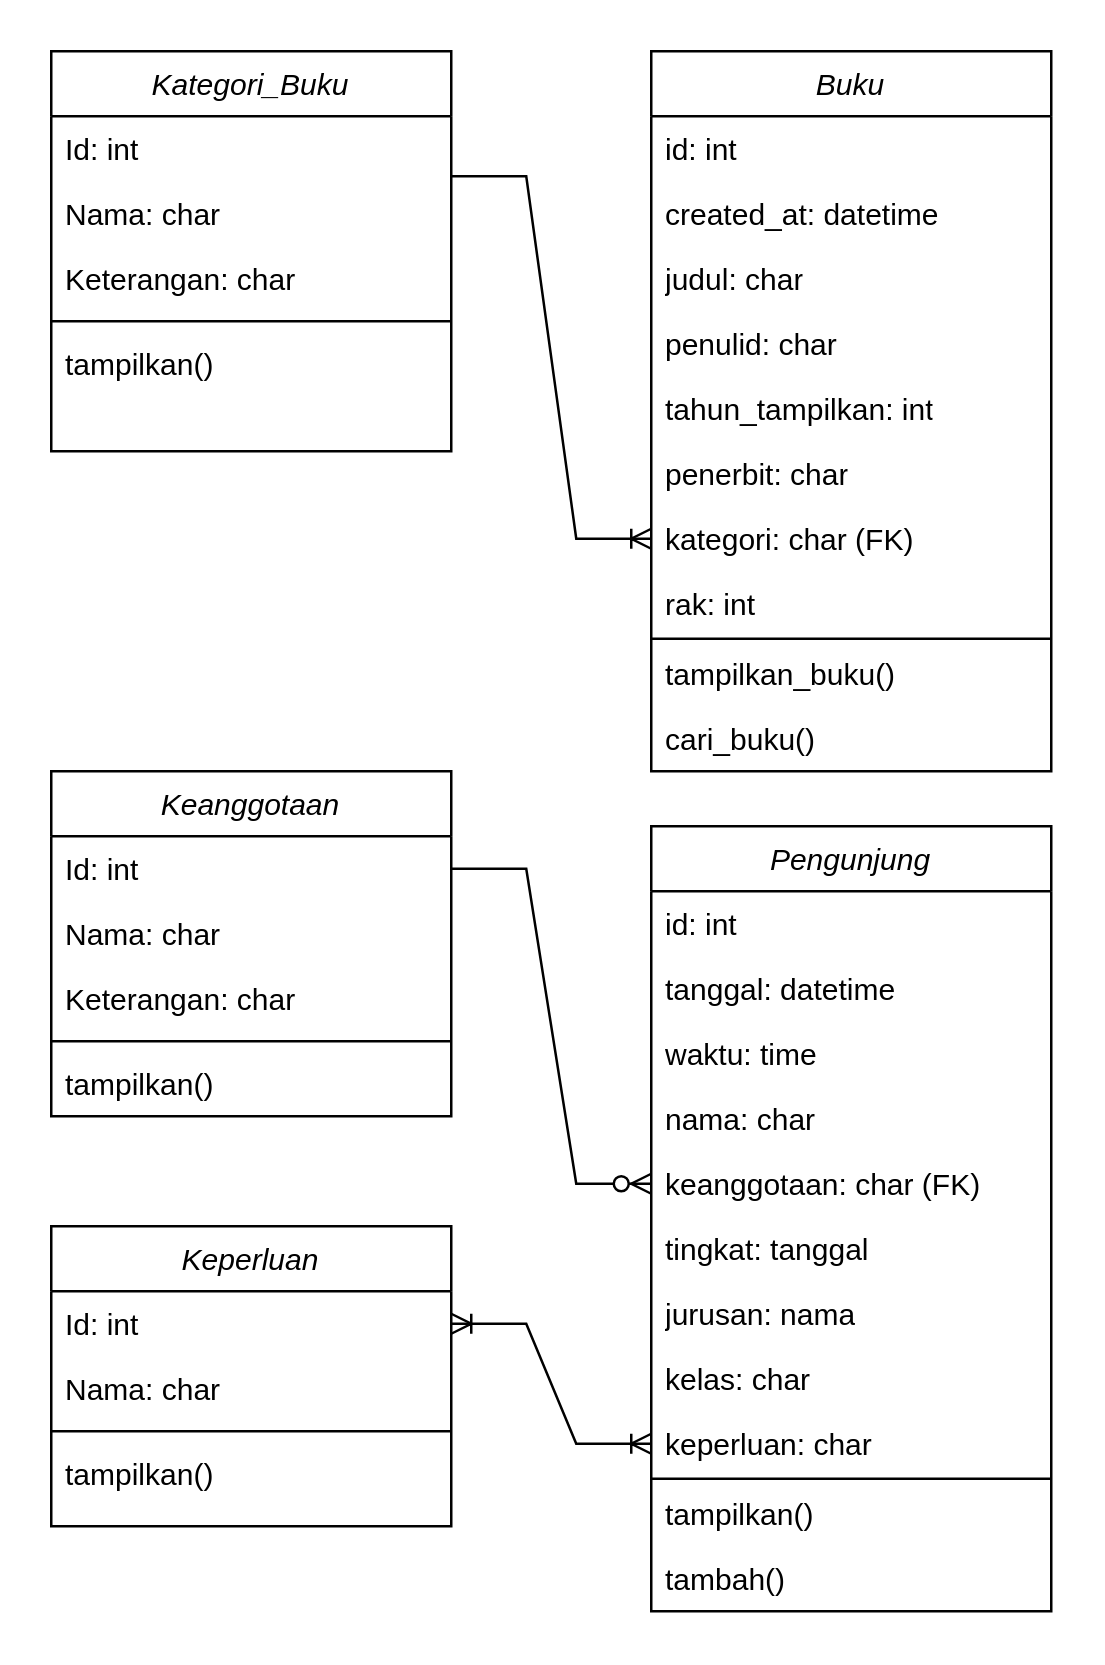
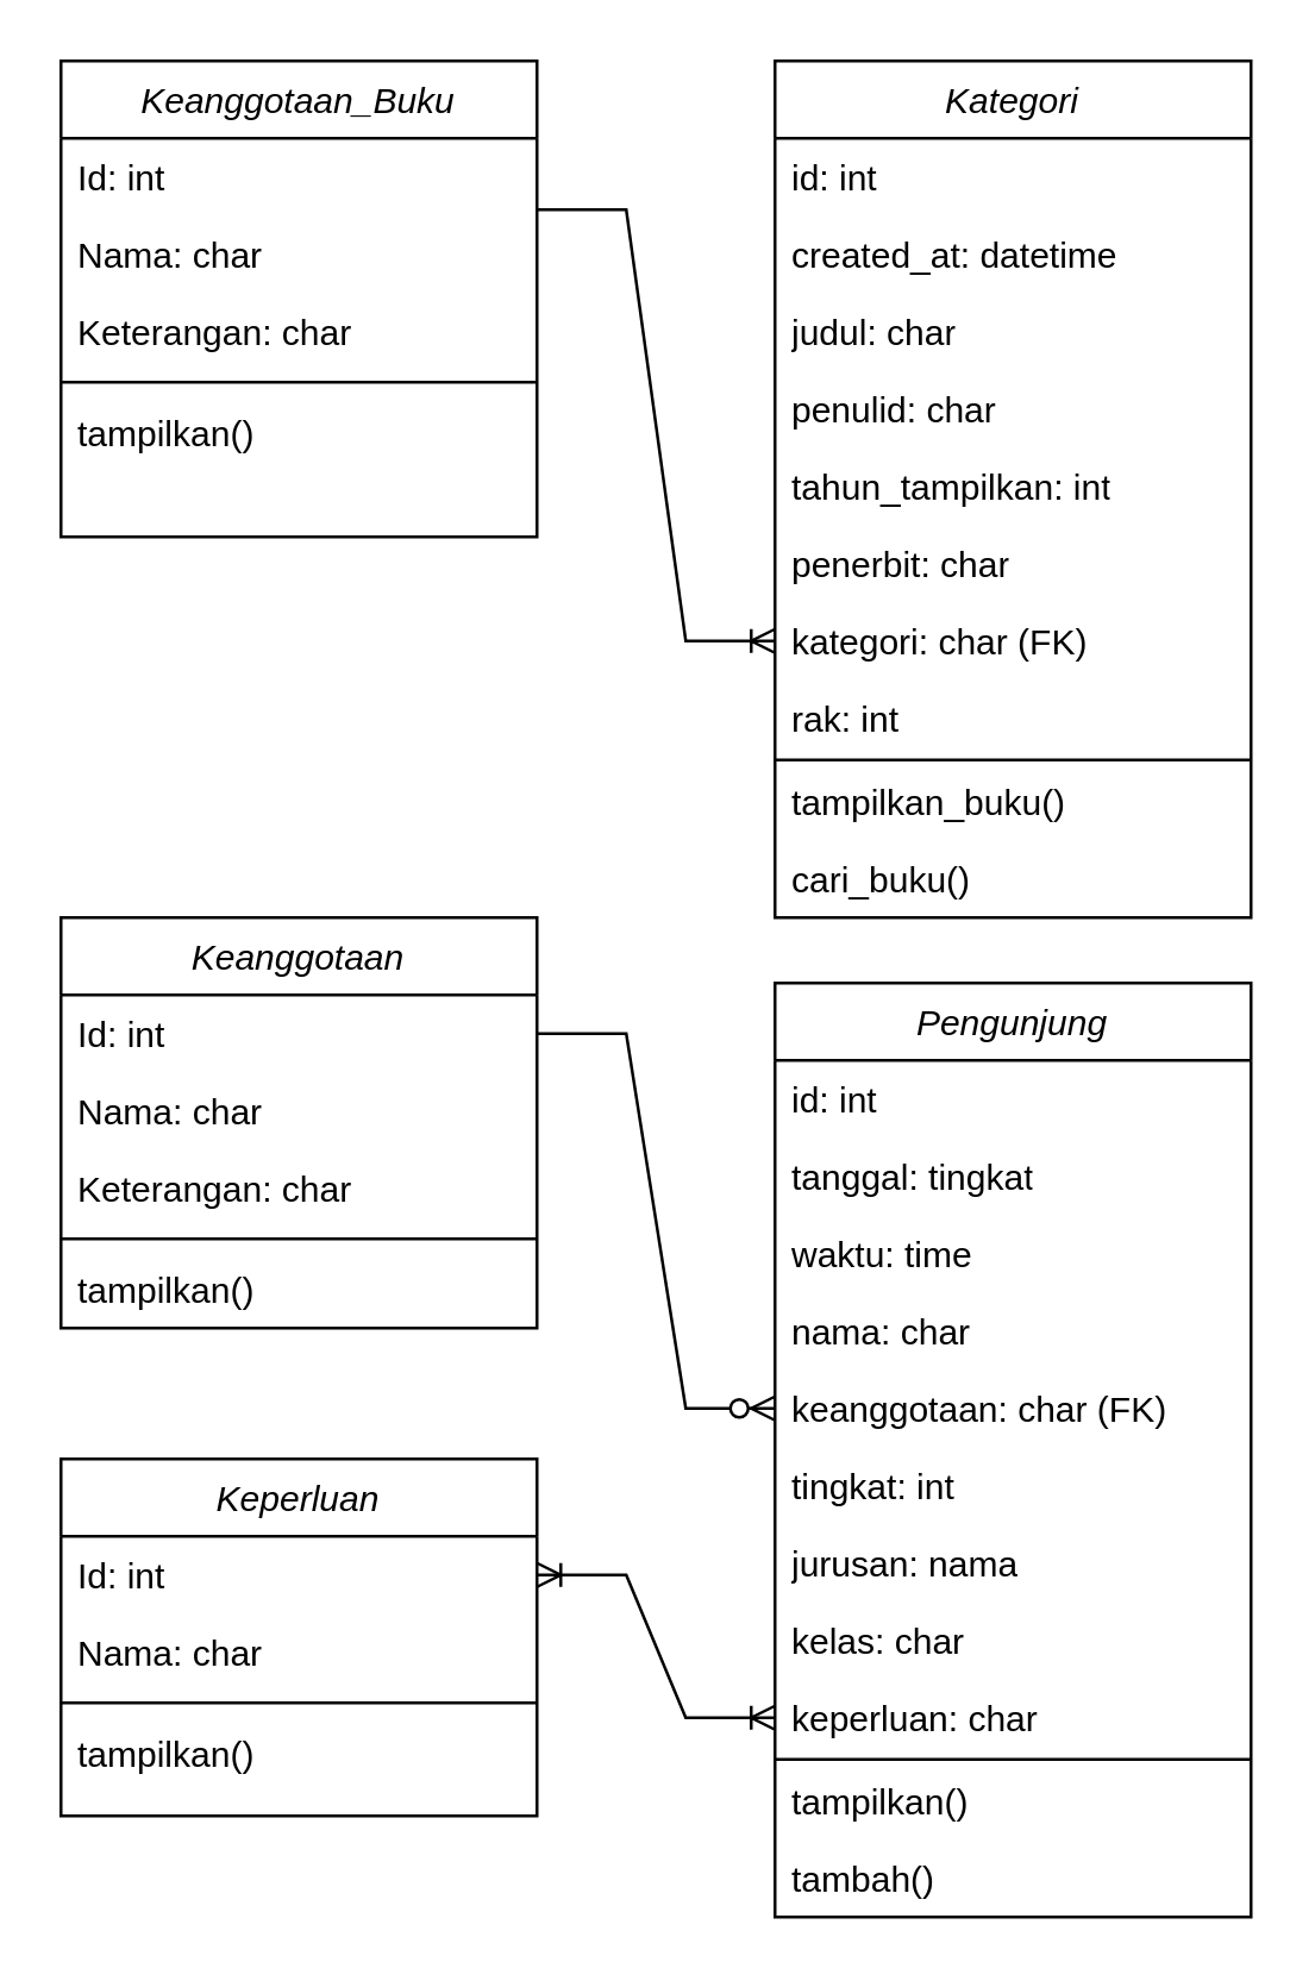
- <mxCell id="2" value="Kategori_Buku" style="swimlane;fontStyle=2;align=center;verticalAlign=top;childLayout=stackLayout;horizontal=1;startSize=26;horizontalStack=0;resizeParent=1;resizeLast=0;collapsible=1;marginBottom=0;rounded=0;shadow=0;strokeWidth=1;" parent="1" vertex="1"><mxGeometry x="20" y="20" width="160" height="160" as="geometry"><mxRectangle x="230" y="140" width="160" height="26" as="alternateBounds" /></mxGeometry></mxCell>
+ <mxCell id="2" value="Keanggotaan_Buku" style="swimlane;fontStyle=2;align=center;verticalAlign=top;childLayout=stackLayout;horizontal=1;startSize=26;horizontalStack=0;resizeParent=1;resizeLast=0;collapsible=1;marginBottom=0;rounded=0;shadow=0;strokeWidth=1;" parent="1" vertex="1"><mxGeometry x="20" y="20" width="160" height="160" as="geometry"><mxRectangle x="230" y="140" width="160" height="26" as="alternateBounds" /></mxGeometry></mxCell>
- <mxCell id="8" value="&lt;i style=&quot;font-weight: normal;&quot;&gt;Buku&lt;/i&gt;" style="swimlane;fontStyle=1;align=center;verticalAlign=top;childLayout=stackLayout;horizontal=1;startSize=26;horizontalStack=0;resizeParent=1;resizeParentMax=0;resizeLast=0;collapsible=1;marginBottom=0;whiteSpace=wrap;html=1;" vertex="1" parent="1"><mxGeometry x="260" y="20" width="160" height="288" as="geometry" /></mxCell>
+ <mxCell id="8" value="&lt;i style=&quot;font-weight: normal;&quot;&gt;Kategori&lt;/i&gt;" style="swimlane;fontStyle=1;align=center;verticalAlign=top;childLayout=stackLayout;horizontal=1;startSize=26;horizontalStack=0;resizeParent=1;resizeParentMax=0;resizeLast=0;collapsible=1;marginBottom=0;whiteSpace=wrap;html=1;" vertex="1" parent="1"><mxGeometry x="260" y="20" width="160" height="288" as="geometry" /></mxCell>
- <mxCell id="33" value="tanggal: datetime" style="text;strokeColor=none;fillColor=none;align=left;verticalAlign=top;spacingLeft=4;spacingRight=4;overflow=hidden;rotatable=0;points=[[0,0.5],[1,0.5]];portConstraint=eastwest;whiteSpace=wrap;html=1;" vertex="1" parent="31"><mxGeometry y="52" width="160" height="26" as="geometry" /></mxCell>
+ <mxCell id="33" value="tanggal: tingkat" style="text;strokeColor=none;fillColor=none;align=left;verticalAlign=top;spacingLeft=4;spacingRight=4;overflow=hidden;rotatable=0;points=[[0,0.5],[1,0.5]];portConstraint=eastwest;whiteSpace=wrap;html=1;" vertex="1" parent="31"><mxGeometry y="52" width="160" height="26" as="geometry" /></mxCell>
- <mxCell id="37" value="tingkat: tanggal" style="text;strokeColor=none;fillColor=none;align=left;verticalAlign=top;spacingLeft=4;spacingRight=4;overflow=hidden;rotatable=0;points=[[0,0.5],[1,0.5]];portConstraint=eastwest;whiteSpace=wrap;html=1;" vertex="1" parent="31"><mxGeometry y="156" width="160" height="26" as="geometry" /></mxCell>
+ <mxCell id="37" value="tingkat: int" style="text;strokeColor=none;fillColor=none;align=left;verticalAlign=top;spacingLeft=4;spacingRight=4;overflow=hidden;rotatable=0;points=[[0,0.5],[1,0.5]];portConstraint=eastwest;whiteSpace=wrap;html=1;" vertex="1" parent="31"><mxGeometry y="156" width="160" height="26" as="geometry" /></mxCell>
